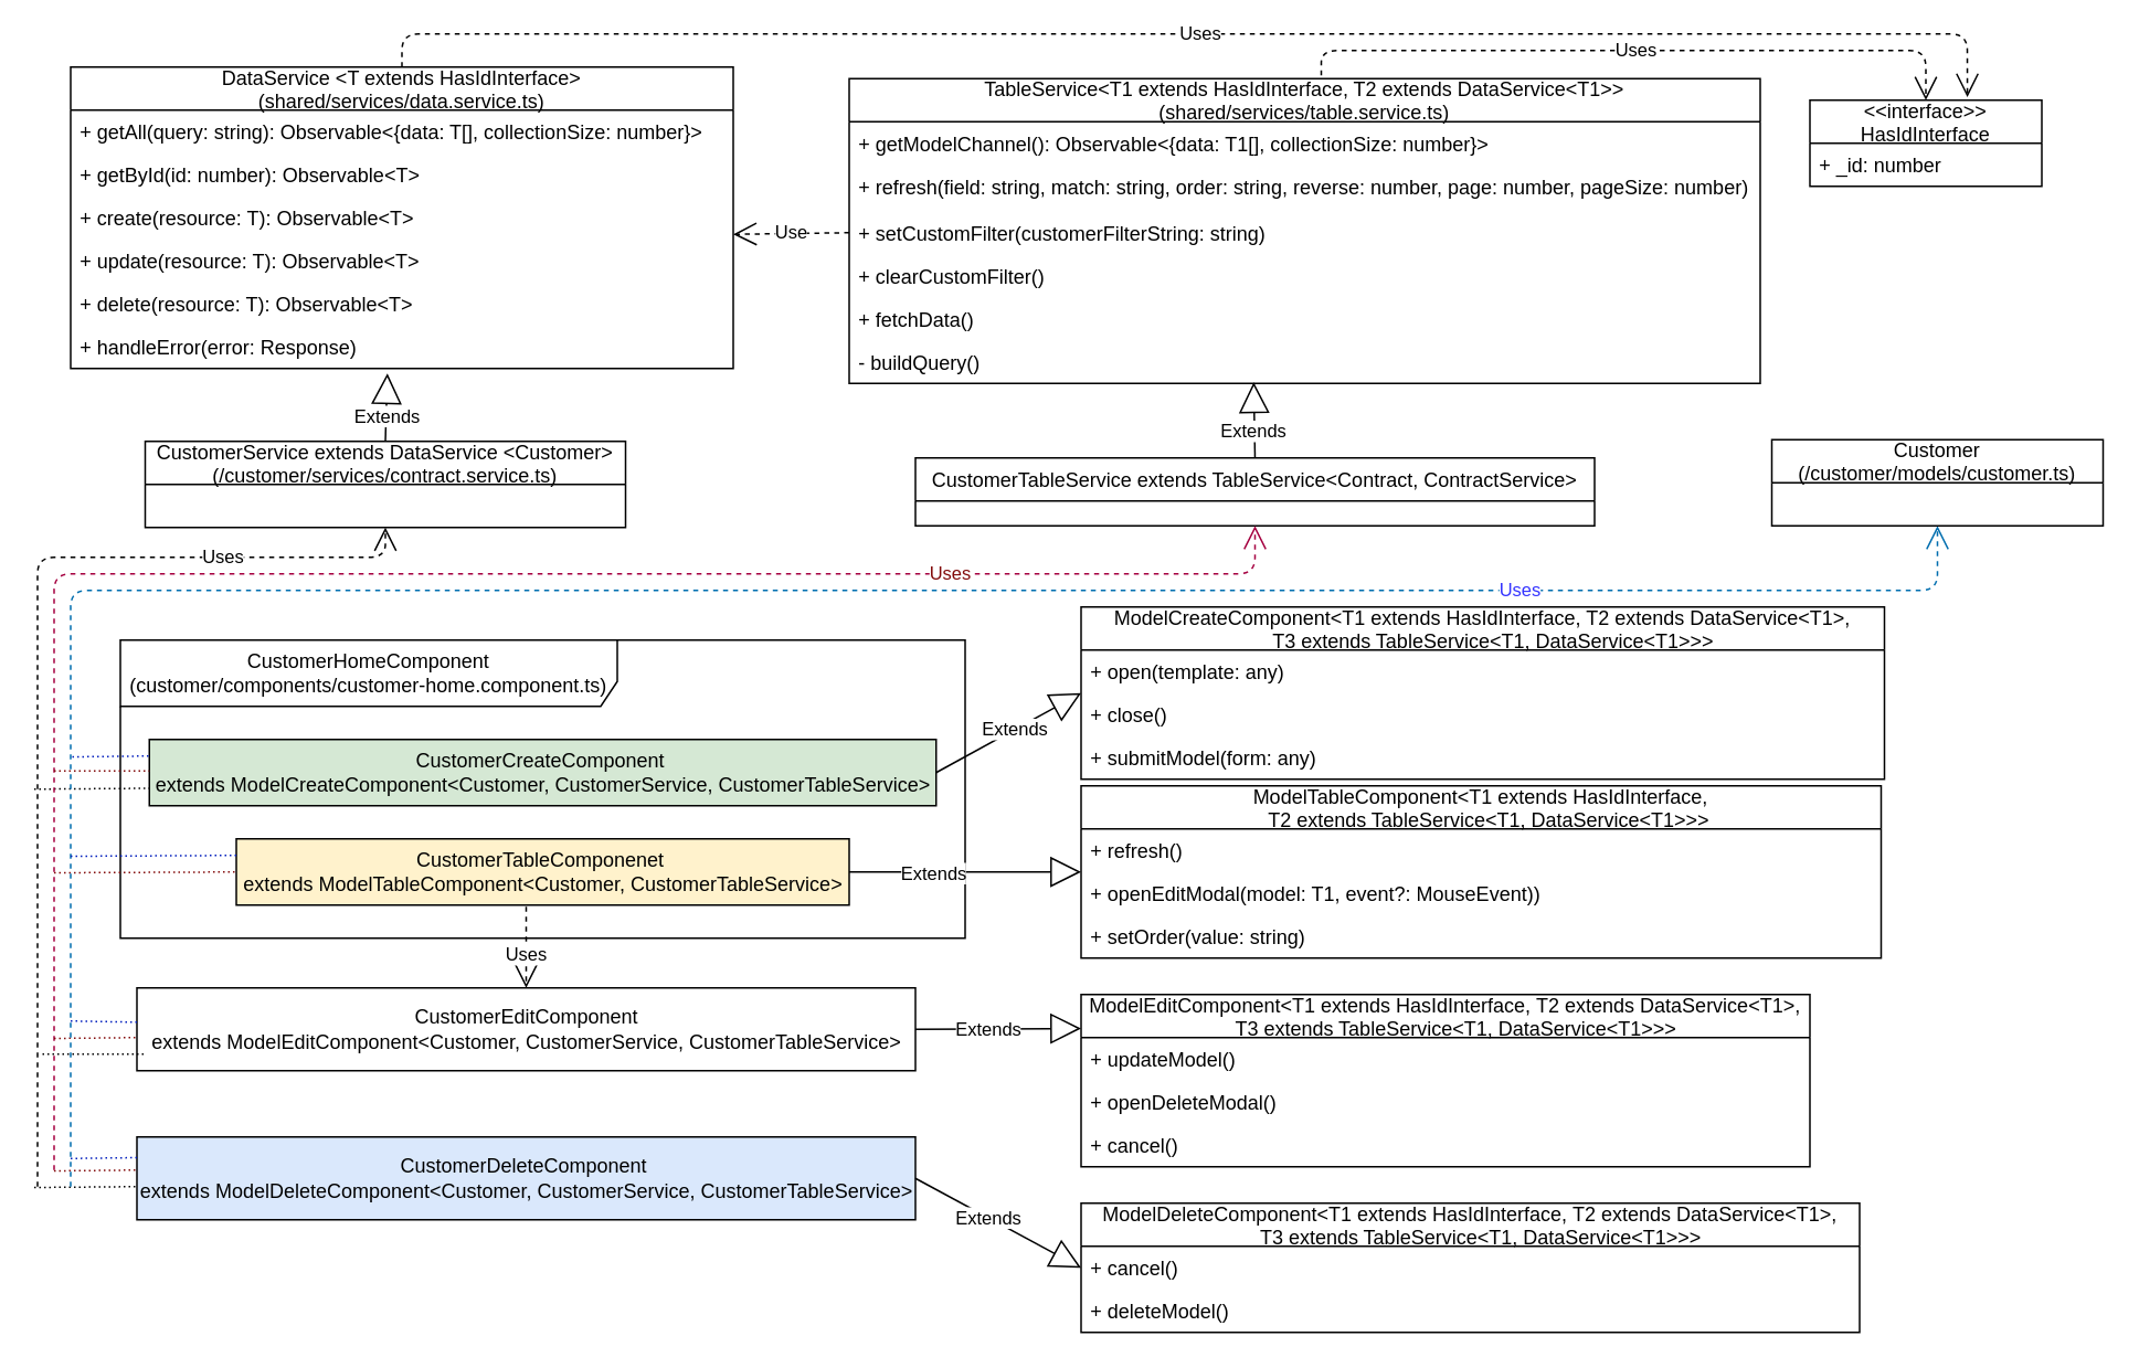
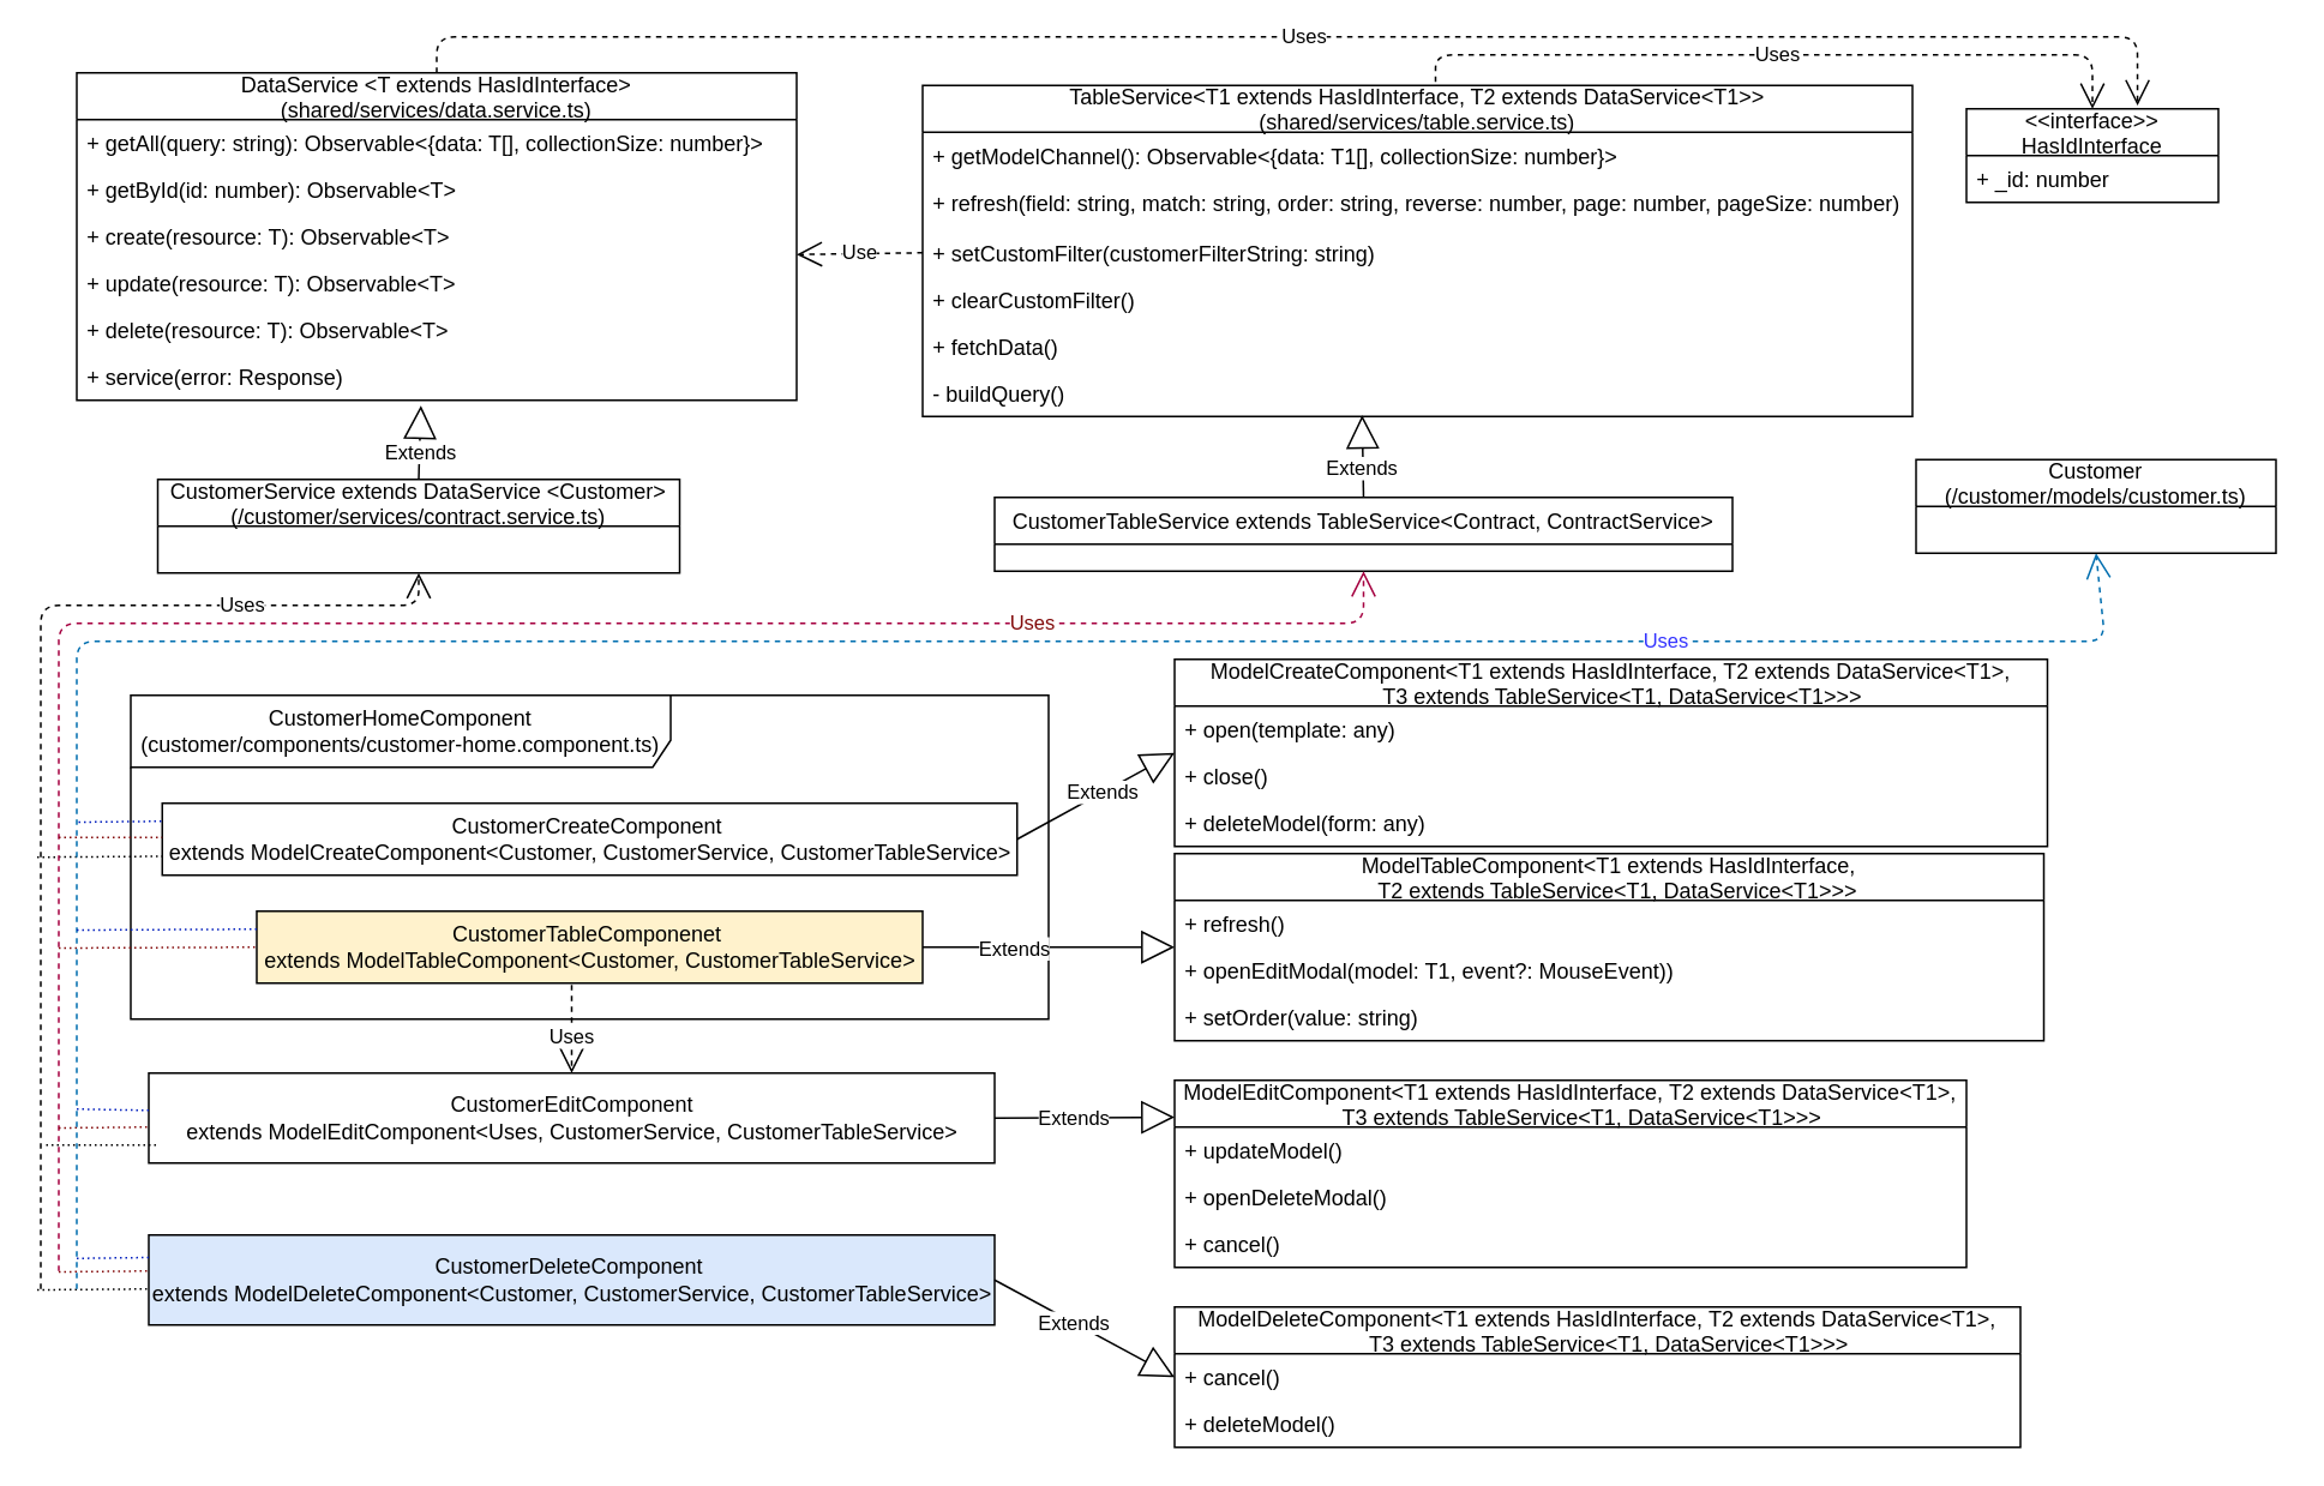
- <mxCell id="73" value="+ handleError(error: Response) " style="text;strokeColor=none;fillColor=none;align=left;verticalAlign=top;spacingLeft=4;spacingRight=4;overflow=hidden;rotatable=0;points=[[0,0.5],[1,0.5]];portConstraint=eastwest;" vertex="1" parent="67"><mxGeometry y="156" width="400" height="26" as="geometry" /></mxCell>
+ <mxCell id="73" value="+ service(error: Response) " style="text;strokeColor=none;fillColor=none;align=left;verticalAlign=top;spacingLeft=4;spacingRight=4;overflow=hidden;rotatable=0;points=[[0,0.5],[1,0.5]];portConstraint=eastwest;" vertex="1" parent="67"><mxGeometry y="156" width="400" height="26" as="geometry" /></mxCell>
- <mxCell id="66" value="Customer&#10;(/customer/models/customer.ts)" style="swimlane;fontStyle=0;childLayout=stackLayout;horizontal=1;startSize=26;fillColor=none;horizontalStack=0;resizeParent=1;resizeParentMax=0;resizeLast=0;collapsible=1;marginBottom=0;" vertex="1" parent="1"><mxGeometry x="1069" y="265" width="200" height="52" as="geometry" /></mxCell>
+ <mxCell id="66" value="Customer&#10;(/customer/models/customer.ts)" style="swimlane;fontStyle=0;childLayout=stackLayout;horizontal=1;startSize=26;fillColor=none;horizontalStack=0;resizeParent=1;resizeParentMax=0;resizeLast=0;collapsible=1;marginBottom=0;" vertex="1" parent="1"><mxGeometry x="1064" y="255" width="200" height="52" as="geometry" /></mxCell>
- <mxCell id="58" value="+ submitModel(form: any)" style="text;strokeColor=none;fillColor=none;align=left;verticalAlign=top;spacingLeft=4;spacingRight=4;overflow=hidden;rotatable=0;points=[[0,0.5],[1,0.5]];portConstraint=eastwest;" vertex="1" parent="55"><mxGeometry y="78" width="485" height="26" as="geometry" /></mxCell>
+ <mxCell id="58" value="+ deleteModel(form: any)" style="text;strokeColor=none;fillColor=none;align=left;verticalAlign=top;spacingLeft=4;spacingRight=4;overflow=hidden;rotatable=0;points=[[0,0.5],[1,0.5]];portConstraint=eastwest;" vertex="1" parent="55"><mxGeometry y="78" width="485" height="26" as="geometry" /></mxCell>
- <mxCell id="6" value="CustomerCreateComponent&amp;nbsp;&lt;br&gt;extends ModelCreateComponent&amp;lt;Customer, CustomerService, CustomerTableService&amp;gt;" style="html=1;fillColor=#d5e8d4;" vertex="1" parent="1"><mxGeometry x="89.5" y="446" width="475" height="40" as="geometry" /></mxCell>
+ <mxCell id="6" value="CustomerCreateComponent&amp;nbsp;&lt;br&gt;extends ModelCreateComponent&amp;lt;Customer, CustomerService, CustomerTableService&amp;gt;" style="html=1;" vertex="1" parent="1"><mxGeometry x="89.5" y="446" width="475" height="40" as="geometry" /></mxCell>
- <mxCell id="21" value="&lt;span style=&quot;color: rgb(0 , 0 , 0)&quot;&gt;Customer&lt;/span&gt;&lt;font color=&quot;#000000&quot;&gt;EditComponent&lt;br&gt;extends ModelEditComponent&amp;lt;&lt;/font&gt;&lt;span style=&quot;color: rgb(0 , 0 , 0)&quot;&gt;Customer&lt;/span&gt;&lt;font color=&quot;#000000&quot;&gt;,&amp;nbsp;&lt;/font&gt;&lt;span style=&quot;color: rgb(0 , 0 , 0)&quot;&gt;Customer&lt;/span&gt;&lt;font color=&quot;#000000&quot;&gt;Service,&amp;nbsp;&lt;/font&gt;&lt;span style=&quot;color: rgb(0 , 0 , 0)&quot;&gt;Customer&lt;/span&gt;&lt;font color=&quot;#000000&quot;&gt;TableService&amp;gt;&lt;/font&gt;" style="html=1;fontColor=#FF120A;" vertex="1" parent="1"><mxGeometry x="82" y="596" width="470" height="50" as="geometry" /></mxCell>
+ <mxCell id="21" value="&lt;span style=&quot;color: rgb(0 , 0 , 0)&quot;&gt;Customer&lt;/span&gt;&lt;font color=&quot;#000000&quot;&gt;EditComponent&lt;br&gt;extends ModelEditComponent&amp;lt;&lt;/font&gt;&lt;span style=&quot;color: rgb(0 , 0 , 0)&quot;&gt;Uses&lt;/span&gt;&lt;font color=&quot;#000000&quot;&gt;,&amp;nbsp;&lt;/font&gt;&lt;span style=&quot;color: rgb(0 , 0 , 0)&quot;&gt;Customer&lt;/span&gt;&lt;font color=&quot;#000000&quot;&gt;Service,&amp;nbsp;&lt;/font&gt;&lt;span style=&quot;color: rgb(0 , 0 , 0)&quot;&gt;Customer&lt;/span&gt;&lt;font color=&quot;#000000&quot;&gt;TableService&amp;gt;&lt;/font&gt;" style="html=1;fontColor=#FF120A;" vertex="1" parent="1"><mxGeometry x="82" y="596" width="470" height="50" as="geometry" /></mxCell>
